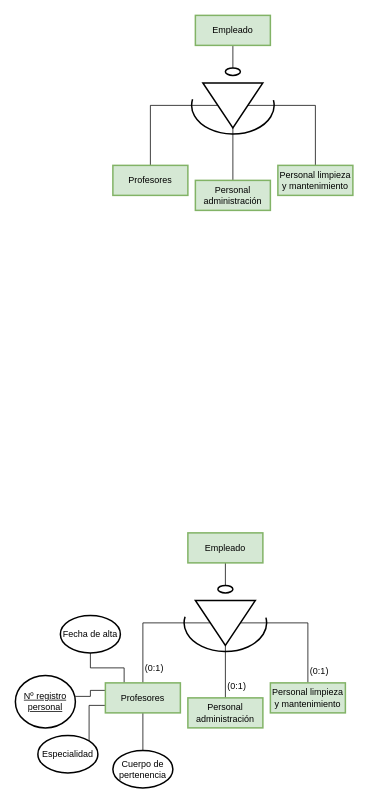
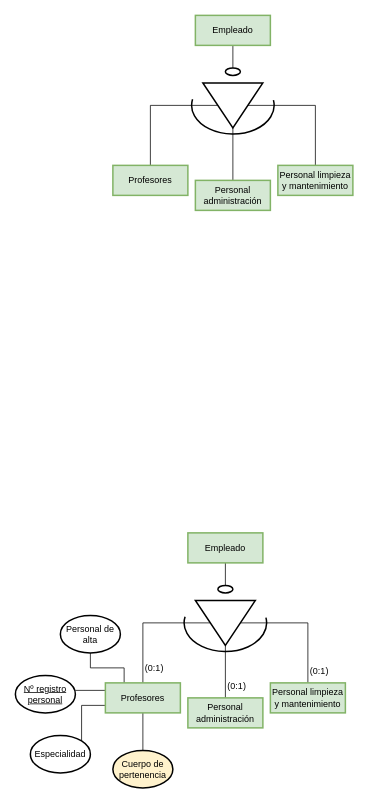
- <mxCell id="33" value="Fecha de alta" style="ellipse;whiteSpace=wrap;html=1;align=center;strokeWidth=2;" parent="1" vertex="1"><mxGeometry x="80" y="820" width="80" height="50" as="geometry" /></mxCell>
+ <mxCell id="33" value="Personal de alta" style="ellipse;whiteSpace=wrap;html=1;align=center;strokeWidth=2;" parent="1" vertex="1"><mxGeometry x="80" y="820" width="80" height="50" as="geometry" /></mxCell>
- <mxCell id="2" value="&lt;u&gt;Nº registro personal&lt;/u&gt;" style="ellipse;whiteSpace=wrap;html=1;align=center;strokeWidth=2;" parent="1" vertex="1"><mxGeometry x="20" y="900" width="80" height="70" as="geometry" /></mxCell>
+ <mxCell id="2" value="&lt;u&gt;Nº registro personal&lt;/u&gt;" style="ellipse;whiteSpace=wrap;html=1;align=center;strokeWidth=2;" parent="1" vertex="1"><mxGeometry x="20" y="900" width="80" height="50" as="geometry" /></mxCell>
- <mxCell id="31" value="Especialidad" style="ellipse;whiteSpace=wrap;html=1;align=center;strokeWidth=2;" parent="1" vertex="1"><mxGeometry x="50" y="980" width="80" height="50" as="geometry" /></mxCell>
+ <mxCell id="31" value="Especialidad" style="ellipse;whiteSpace=wrap;html=1;align=center;strokeWidth=2;" parent="1" vertex="1"><mxGeometry x="40" y="980" width="80" height="50" as="geometry" /></mxCell>
- <mxCell id="32" value="Cuerpo de pertenencia" style="ellipse;whiteSpace=wrap;html=1;align=center;strokeWidth=2;" parent="1" vertex="1"><mxGeometry x="150" y="1000" width="80" height="50" as="geometry" /></mxCell>
+ <mxCell id="32" value="Cuerpo de pertenencia" style="ellipse;whiteSpace=wrap;html=1;align=center;strokeWidth=2;fillColor=#fff2cc;" parent="1" vertex="1"><mxGeometry x="150" y="1000" width="80" height="50" as="geometry" /></mxCell>
